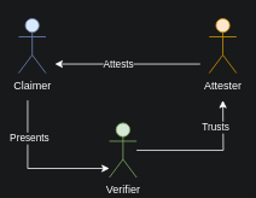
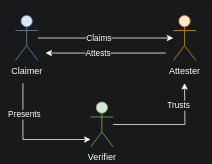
+ <mxCell id="2" value="" style="edgeStyle=orthogonalEdgeStyle;rounded=0;orthogonalLoop=1;jettySize=auto;html=1;labelBackgroundColor=none;fontColor=#FFFFFF;strokeColor=#FFFFFF;" edge="1" parent="1" source="4" target="7"><mxGeometry relative="1" as="geometry" /></mxCell>
+ <mxCell id="3" value="Claims" style="edgeLabel;html=1;align=center;verticalAlign=middle;resizable=0;points=[];labelBackgroundColor=#18191a;fontColor=#FFFFFF;" connectable="0" vertex="1" parent="2"><mxGeometry x="-0.111" y="1" relative="1" as="geometry"><mxPoint as="offset" /></mxGeometry></mxCell>
